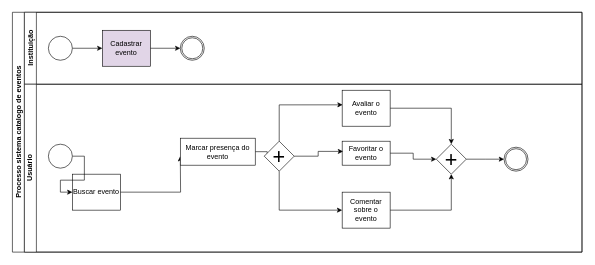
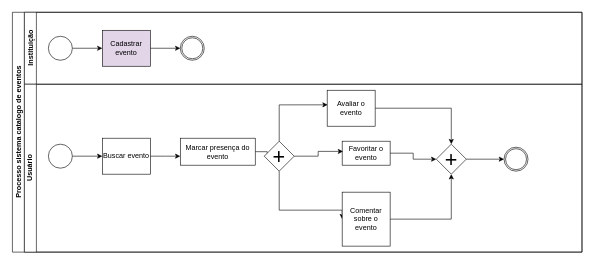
- <mxCell id="21" value="Avaliar o evento" style="rounded=0;whiteSpace=wrap;html=1;fontFamily=Helvetica;fontSize=12;fontColor=#000000;align=center;" vertex="1" parent="10"><mxGeometry x="530" y="10" width="80" height="60" as="geometry" /></mxCell>
+ <mxCell id="21" value="Avaliar o evento" style="rounded=0;whiteSpace=wrap;html=1;fontFamily=Helvetica;fontSize=12;fontColor=#000000;align=center;" vertex="1" parent="10"><mxGeometry x="505" y="10" width="80" height="60" as="geometry" /></mxCell>
- <mxCell id="13" value="Buscar evento" style="rounded=0;whiteSpace=wrap;html=1;fontFamily=Helvetica;fontSize=12;fontColor=#000000;align=center;" vertex="1" parent="10"><mxGeometry x="80" y="150" width="80" height="60" as="geometry" /></mxCell>
+ <mxCell id="13" value="Buscar evento" style="rounded=0;whiteSpace=wrap;html=1;fontFamily=Helvetica;fontSize=12;fontColor=#000000;align=center;" vertex="1" parent="10"><mxGeometry x="130" y="90" width="80" height="60" as="geometry" /></mxCell>
- <mxCell id="25" value="Comentar sobre o evento" style="rounded=0;whiteSpace=wrap;html=1;fontFamily=Helvetica;fontSize=12;fontColor=#000000;align=center;" vertex="1" parent="10"><mxGeometry x="530" y="180" width="80" height="60" as="geometry" /></mxCell>
+ <mxCell id="25" value="Comentar sobre o evento" style="rounded=0;whiteSpace=wrap;html=1;fontFamily=Helvetica;fontSize=12;fontColor=#000000;align=center;" vertex="1" parent="10"><mxGeometry x="530" y="180" width="80" height="90" as="geometry" /></mxCell>
